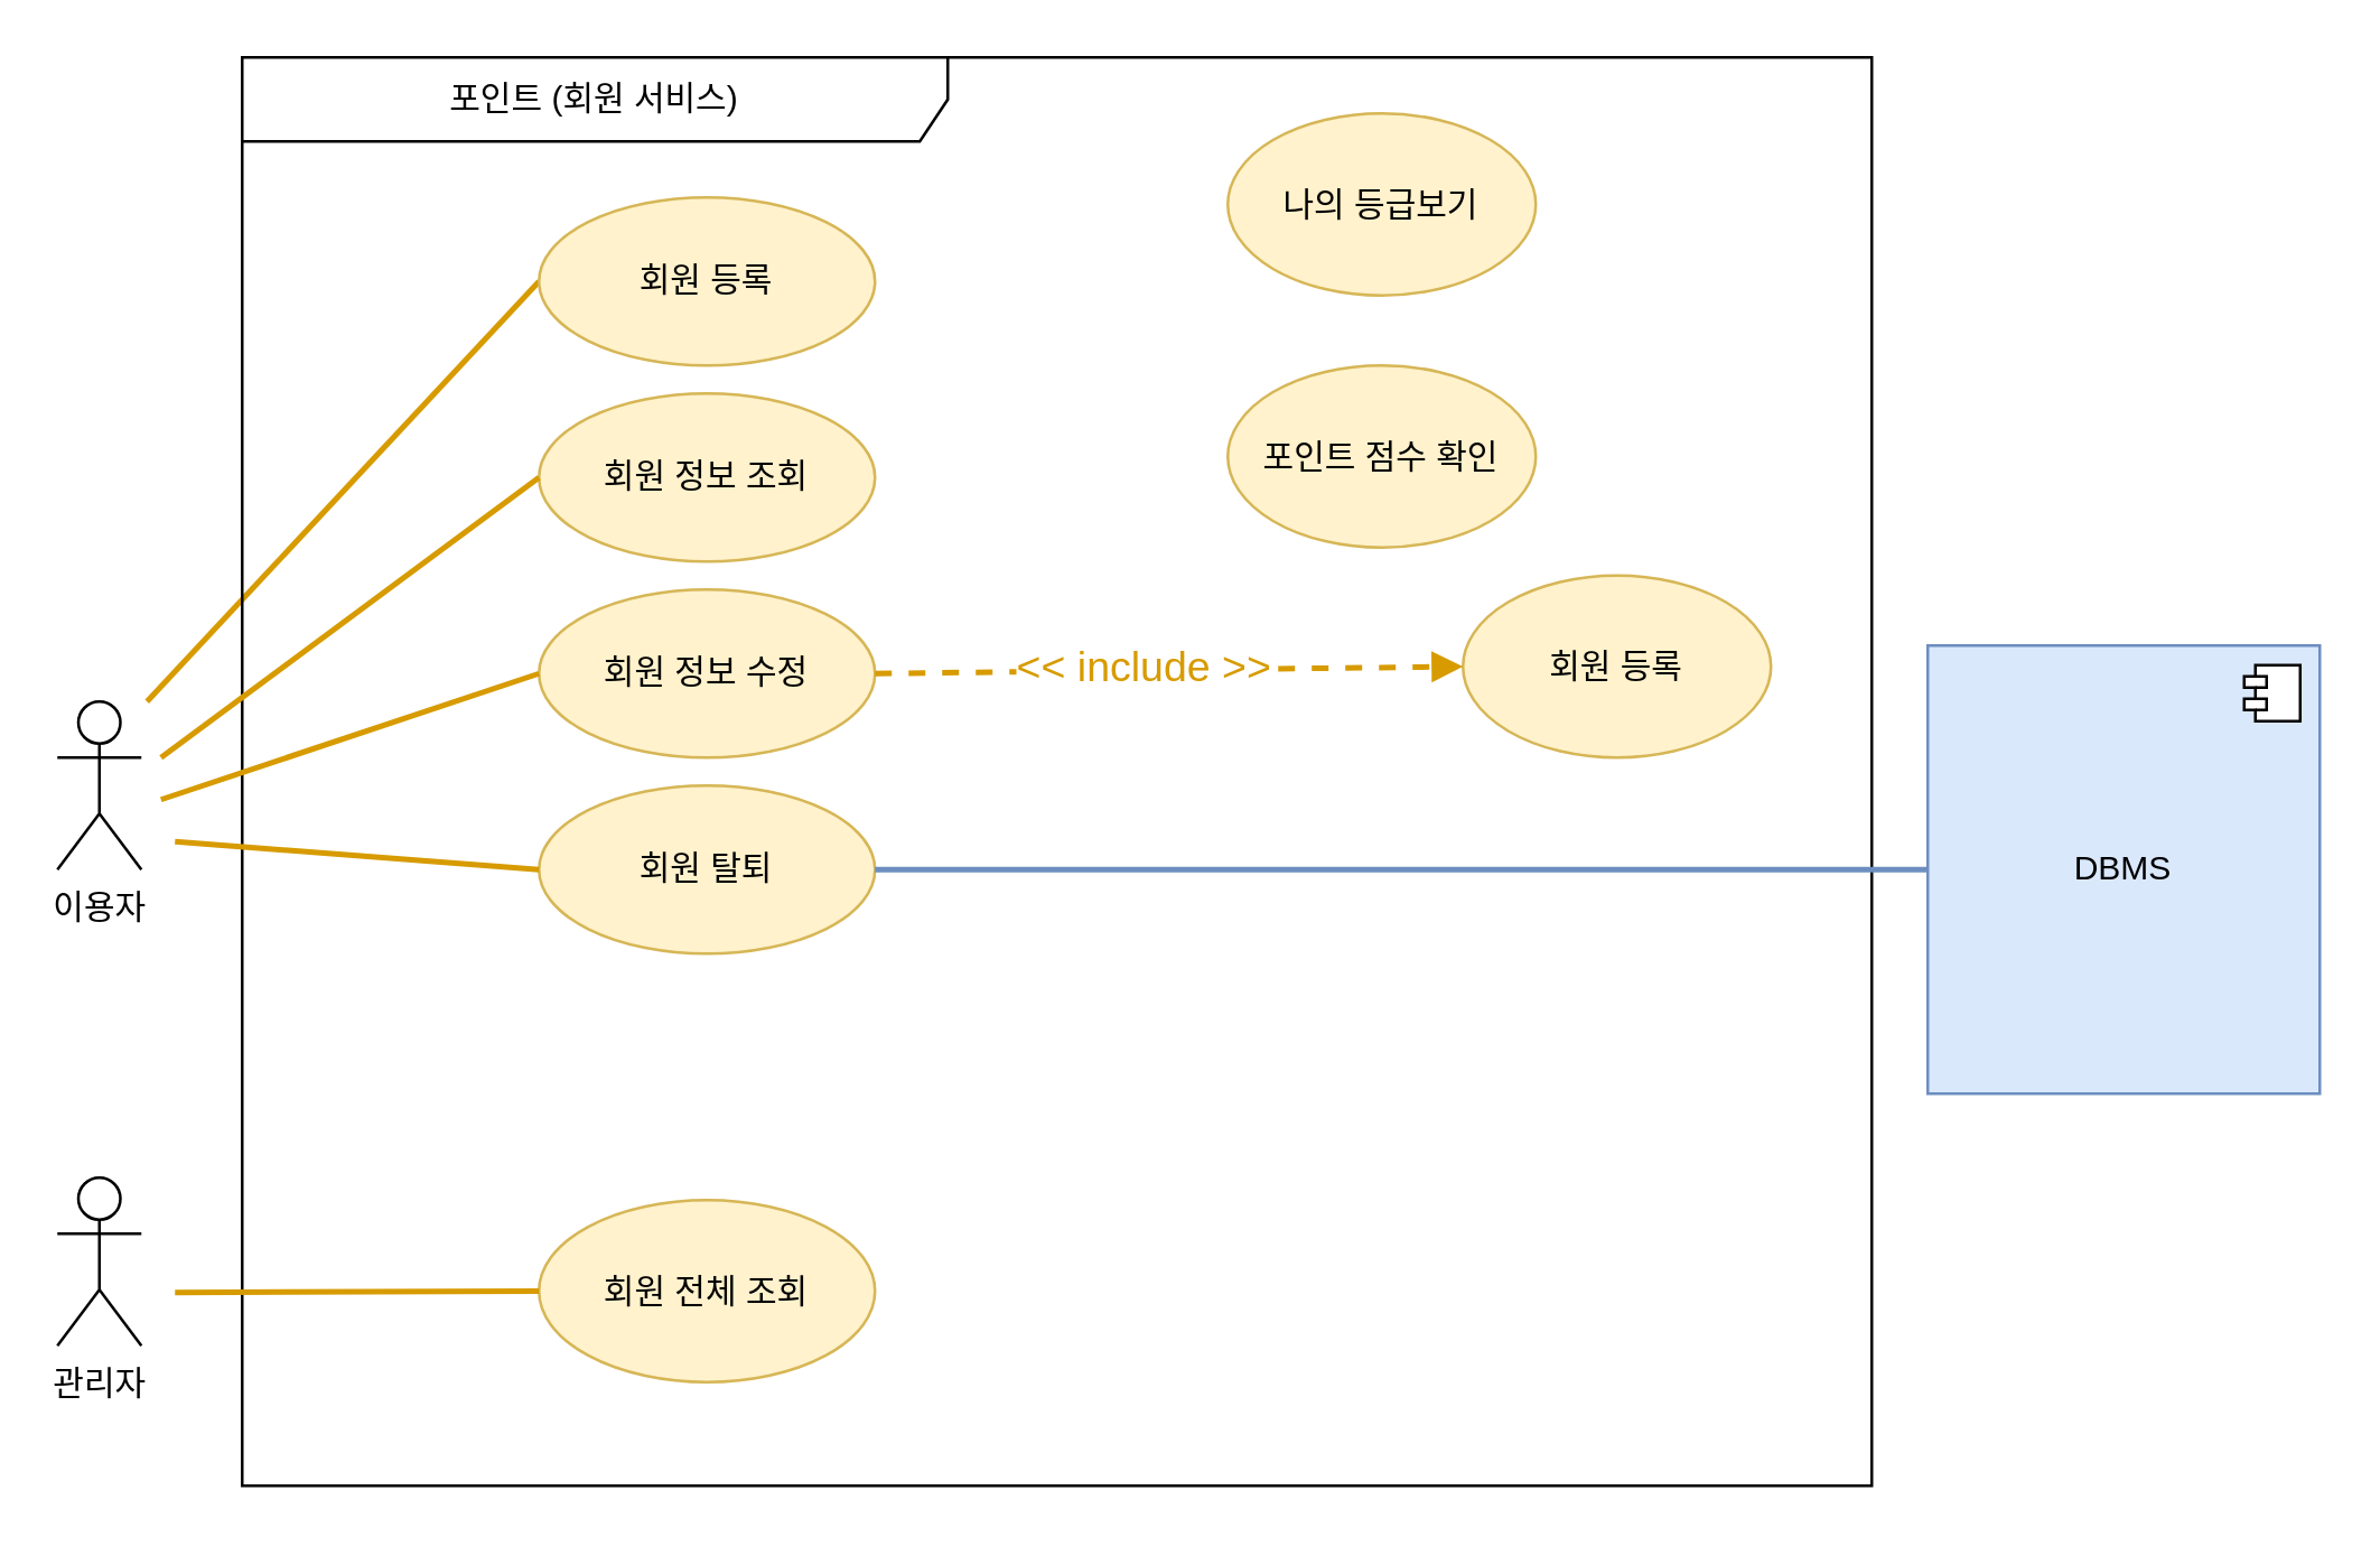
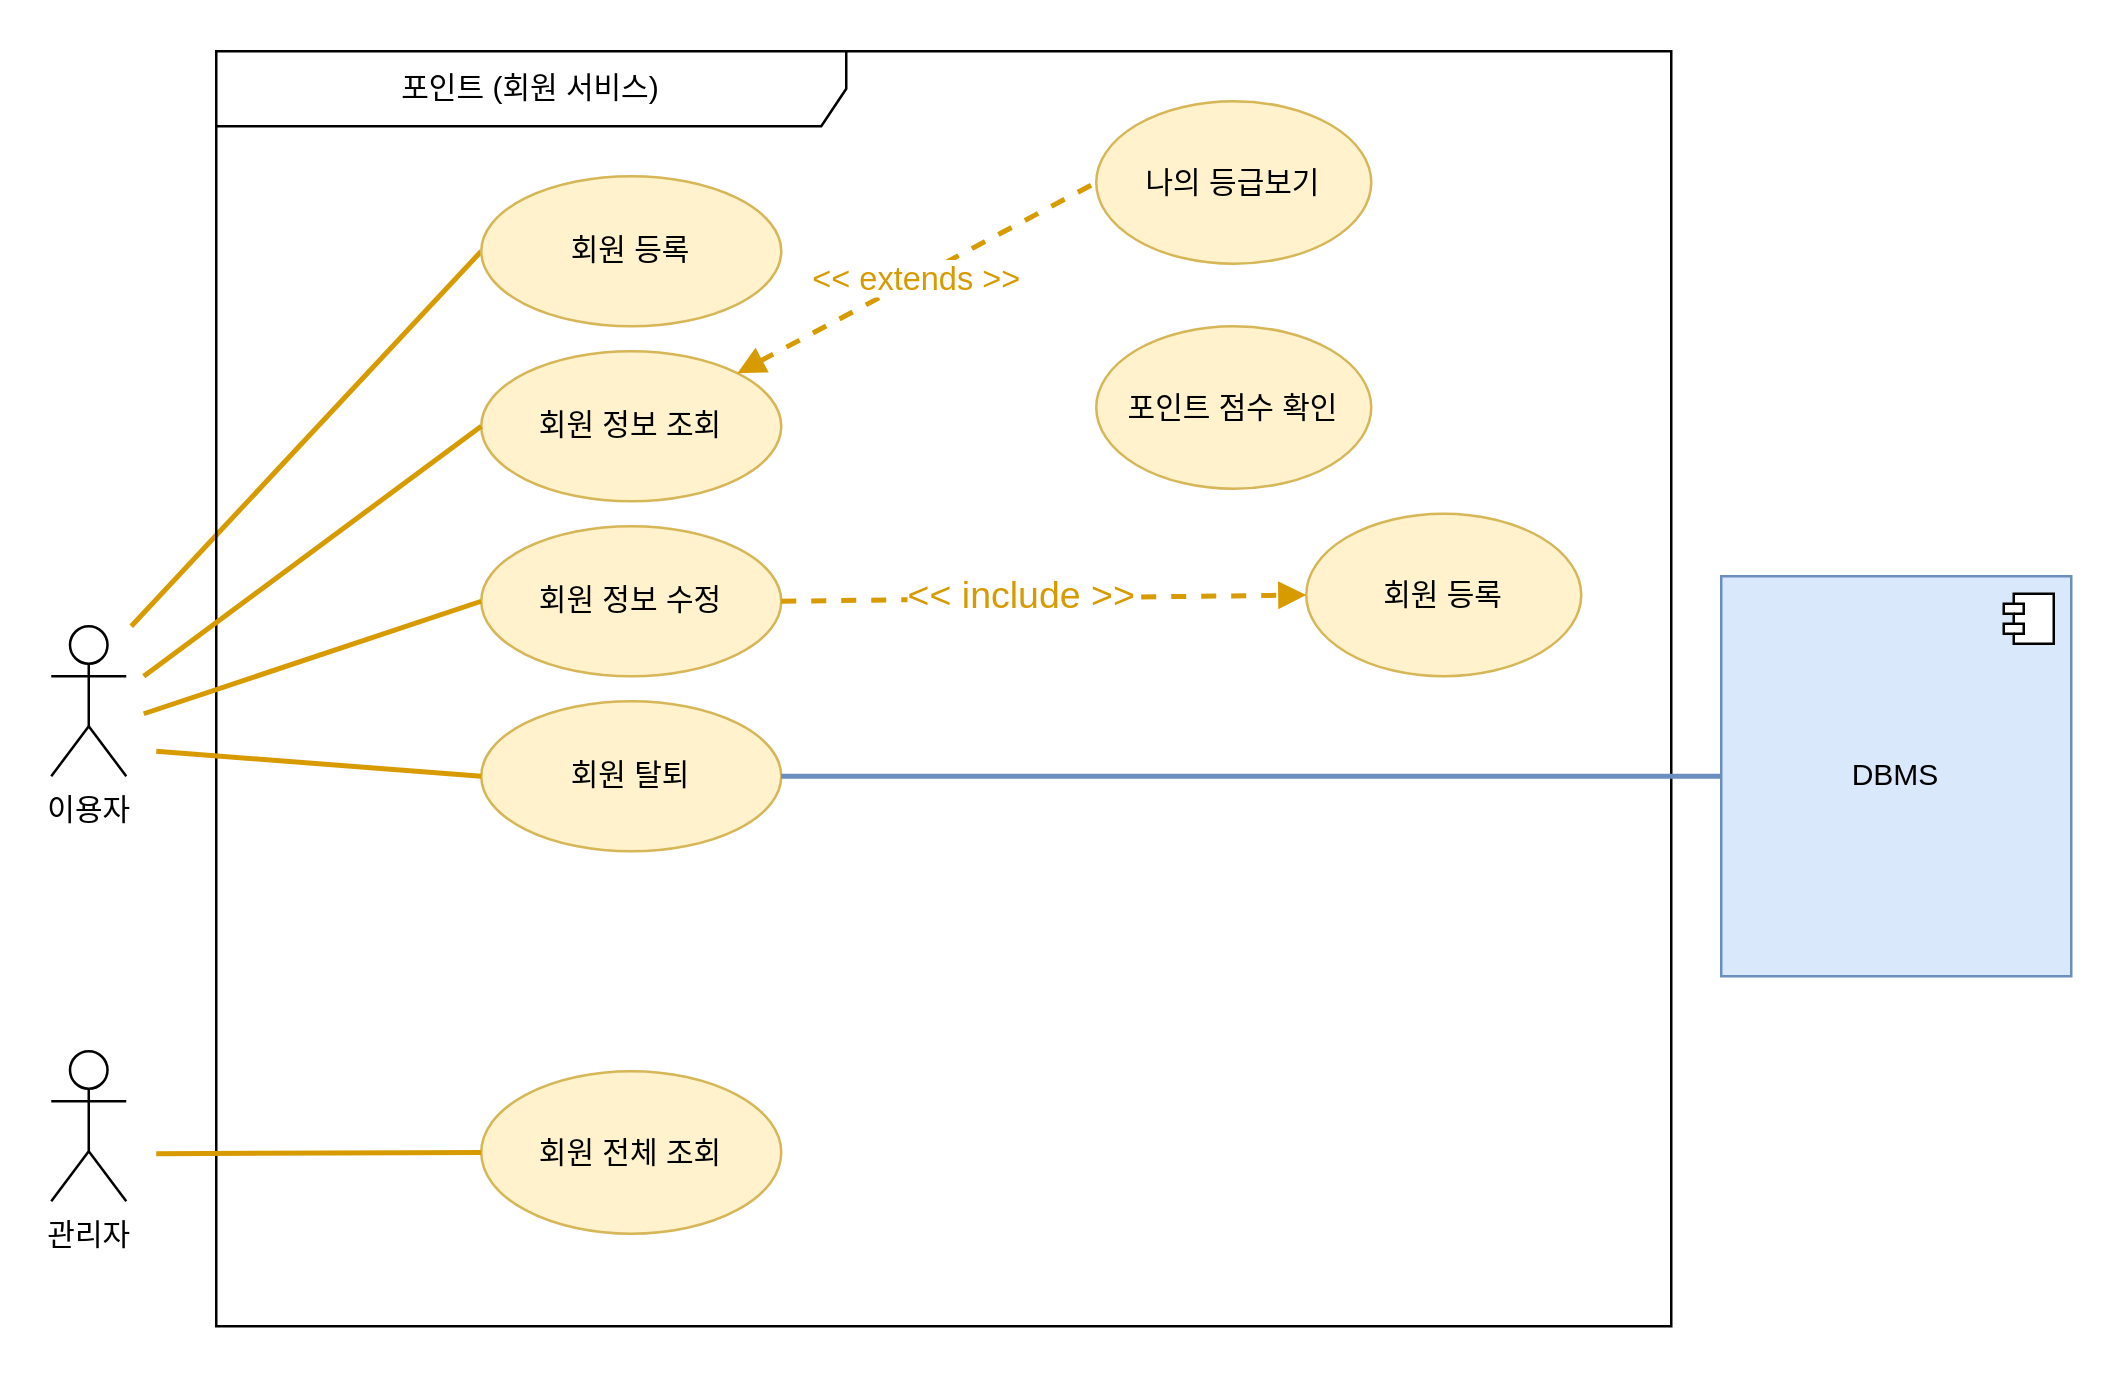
+ <mxCell id="20" value="&amp;lt;&amp;lt; extends &amp;gt;&amp;gt;" style="rounded=0;orthogonalLoop=1;jettySize=auto;html=1;endArrow=none;endFill=0;entryX=0;entryY=0.5;entryDx=0;entryDy=0;strokeWidth=2;fillColor=#ffe6cc;strokeColor=#d79b00;dashed=1;startArrow=block;startFill=1;fontSize=13;fontColor=#D79B00;exitX=1;exitY=0;exitDx=0;exitDy=0;" parent="1" source="9" target="18" edge="1"><mxGeometry relative="1" as="geometry"><mxPoint x="318" y="113" as="sourcePoint" /><mxPoint x="442" y="122.5" as="targetPoint" /></mxGeometry></mxCell>
